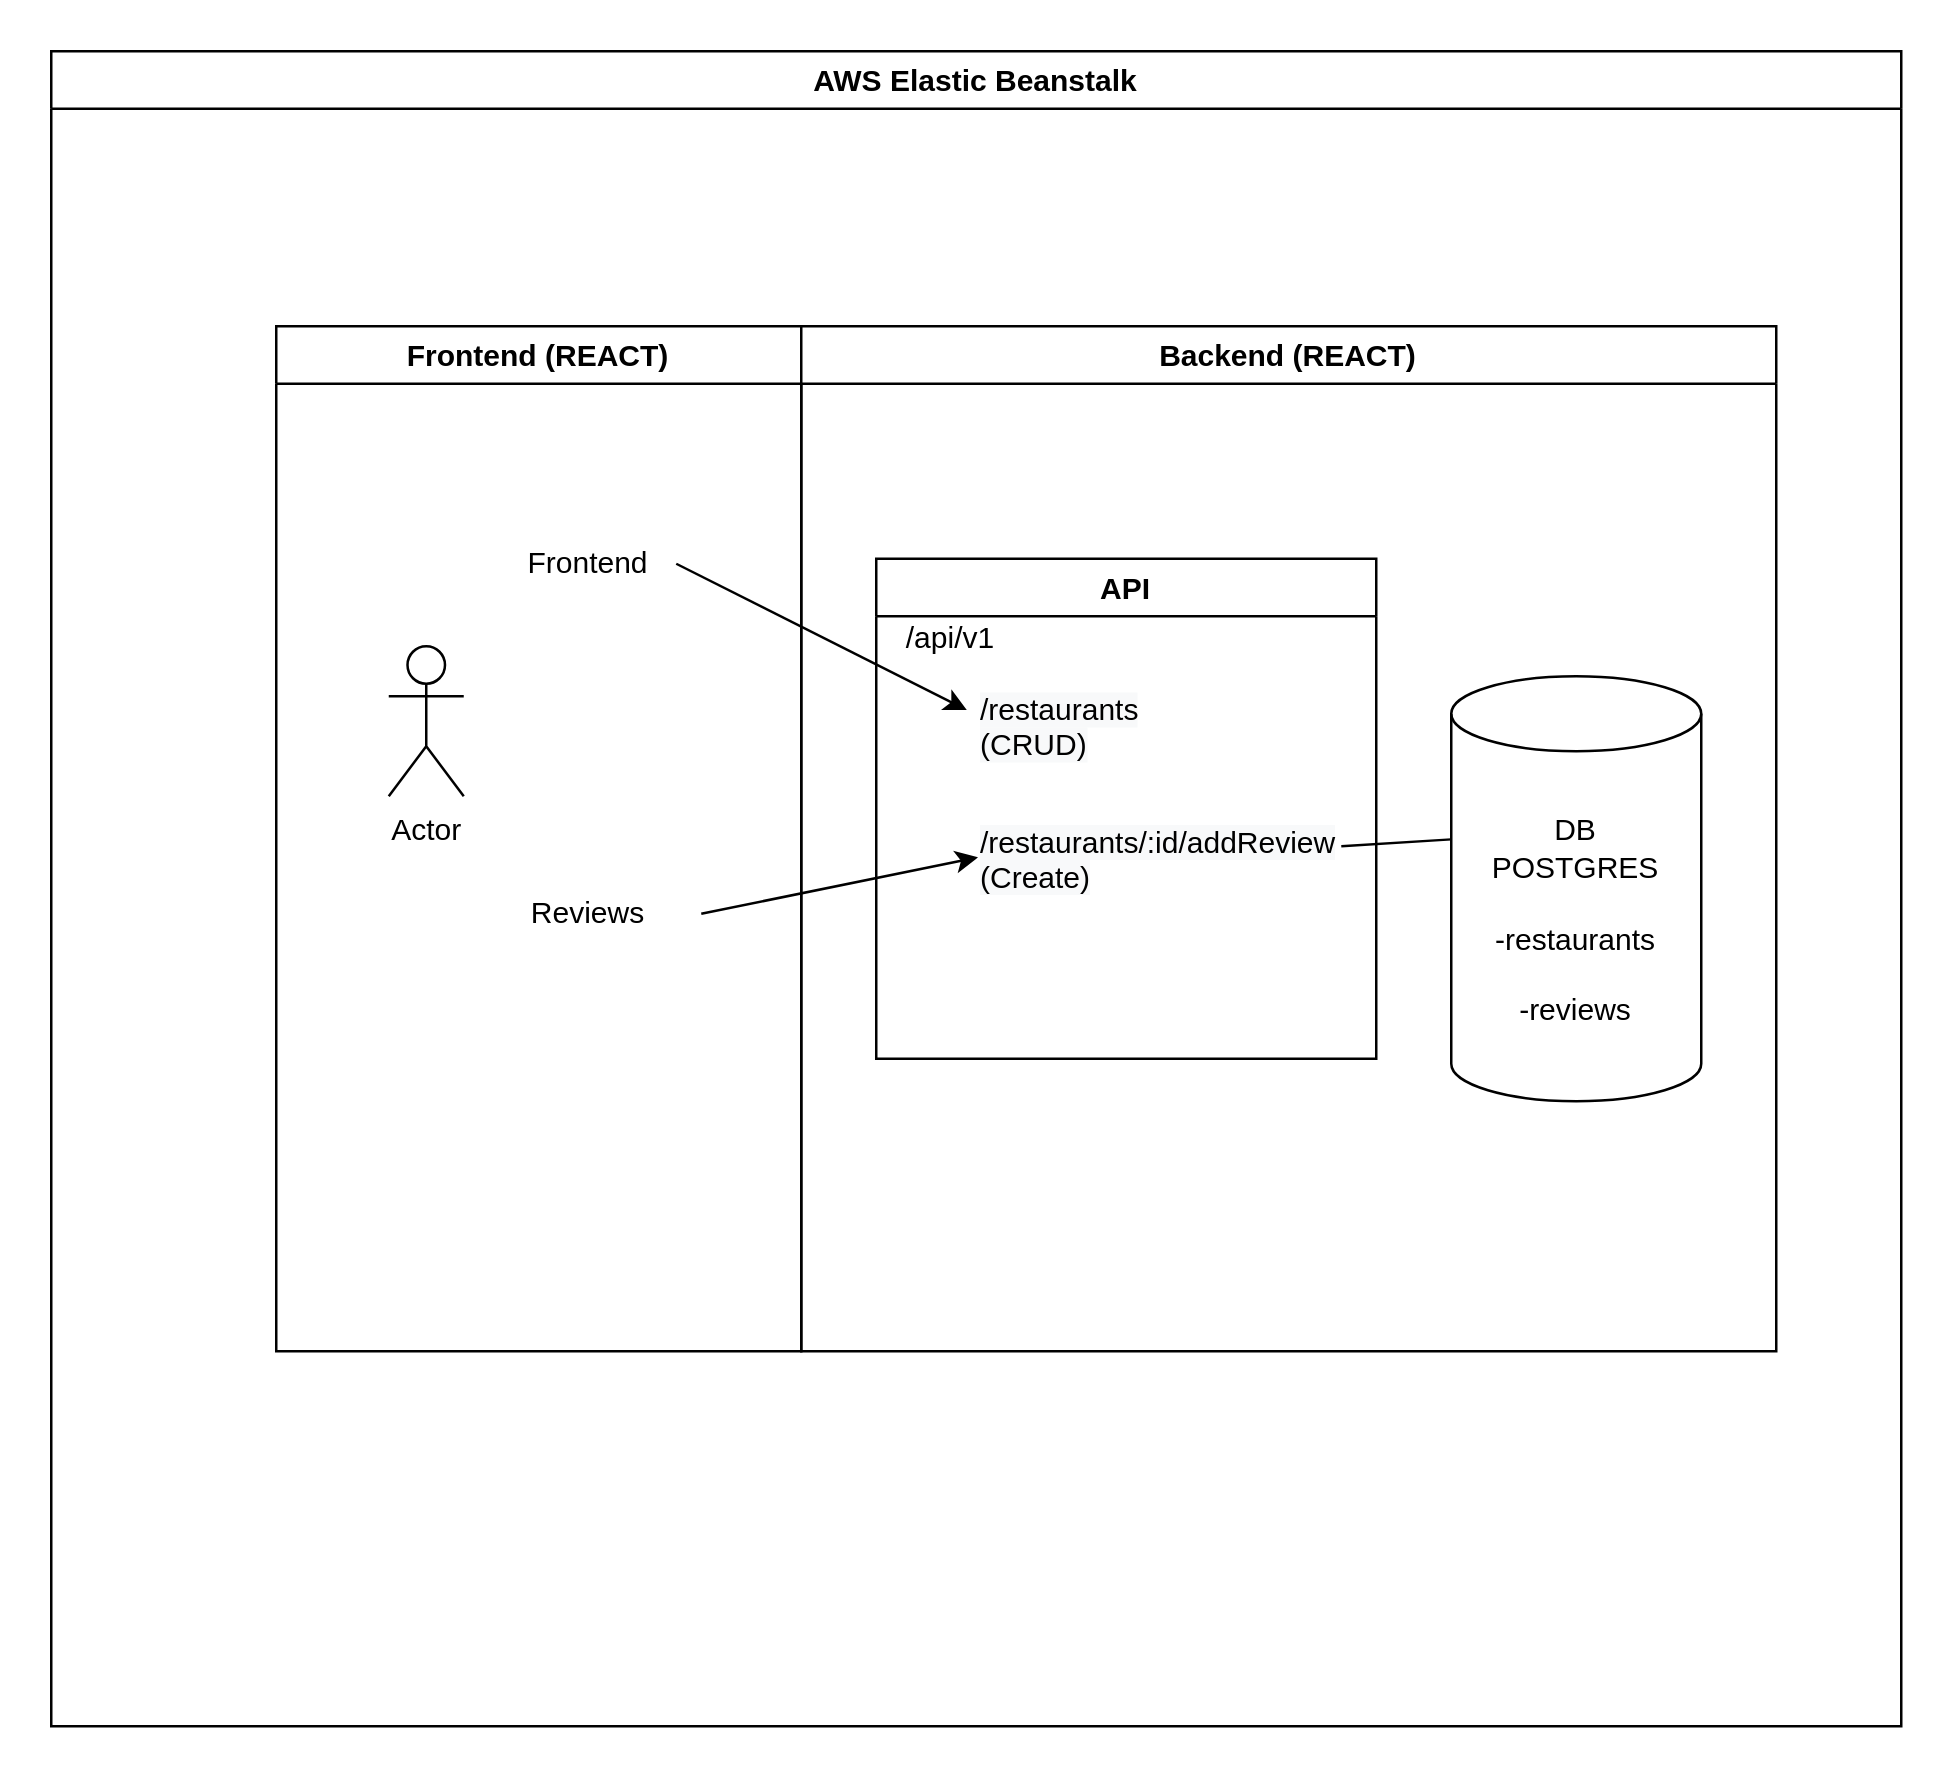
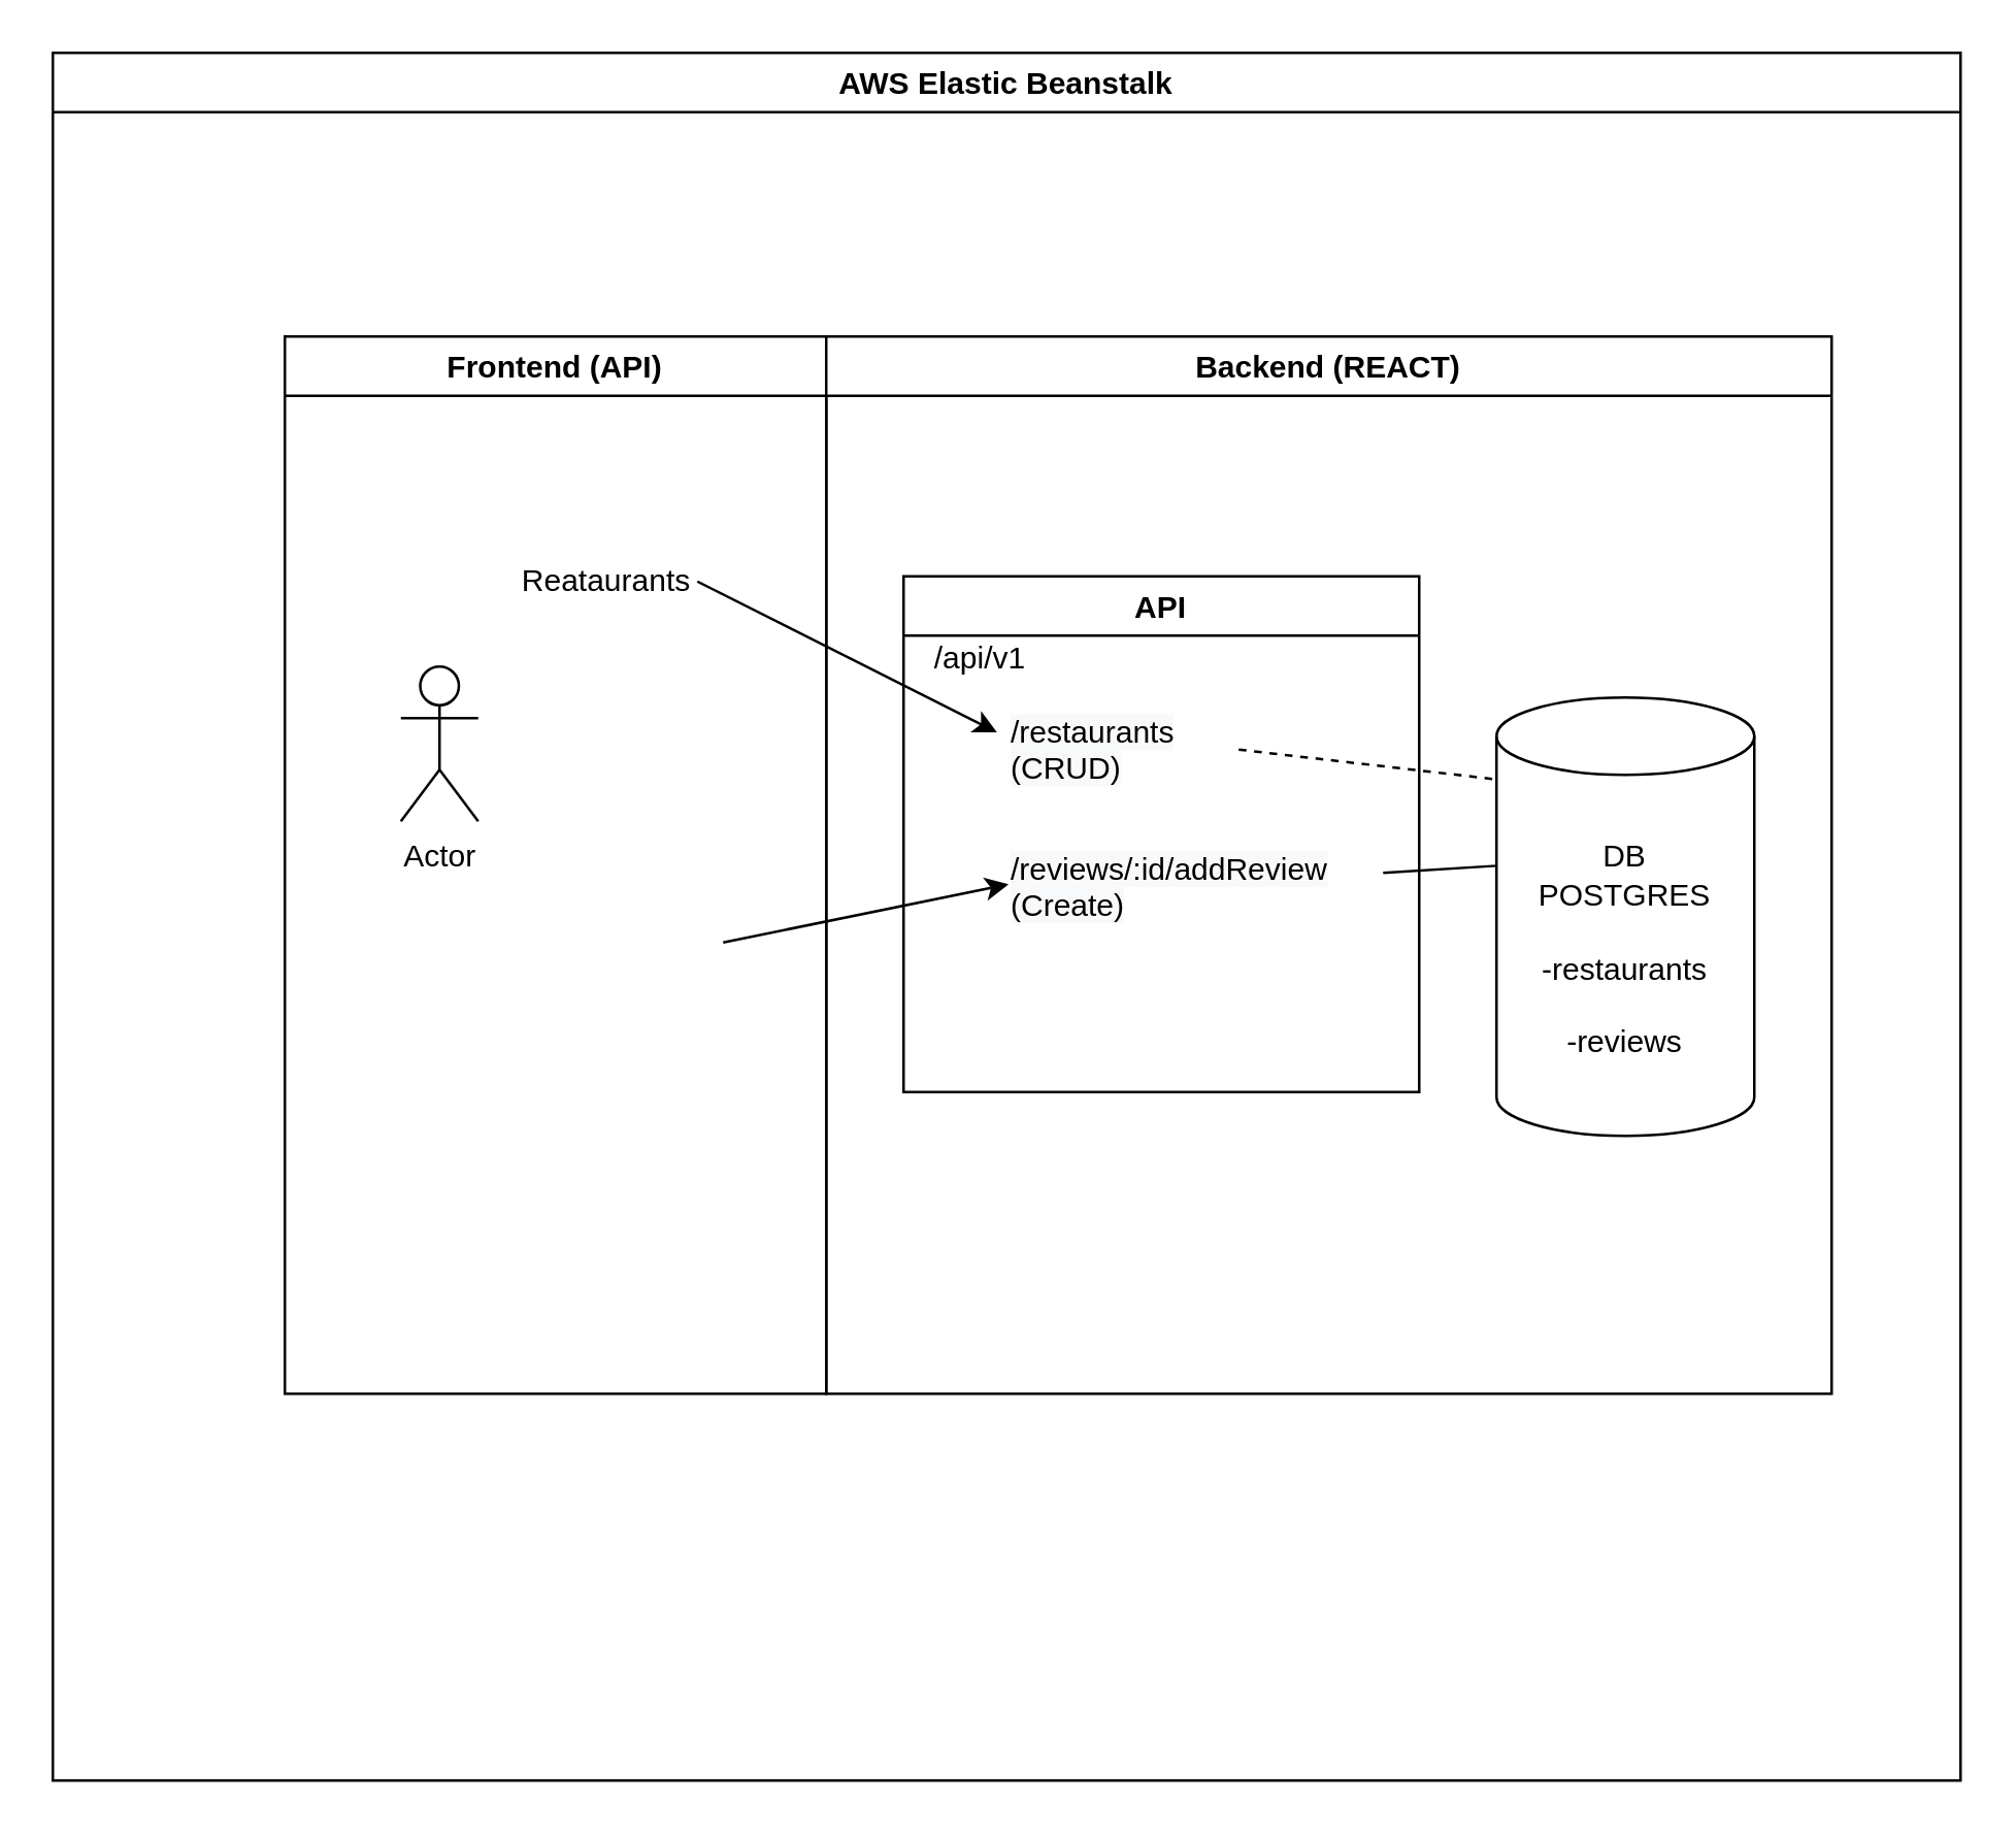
- <mxCell id="2" value="Frontend (REACT)" style="swimlane;" parent="1" vertex="1"><mxGeometry x="110" y="130" width="210" height="410" as="geometry" /></mxCell>
+ <mxCell id="2" value="Frontend (API)" style="swimlane;" parent="1" vertex="1"><mxGeometry x="110" y="130" width="210" height="410" as="geometry" /></mxCell>
- <mxCell id="6" value="Frontend" style="text;html=1;strokeColor=none;fillColor=none;align=center;verticalAlign=middle;whiteSpace=wrap;rounded=0;" parent="4" vertex="1"><mxGeometry x="170" y="190" width="90" height="30" as="geometry" /></mxCell>
+ <mxCell id="6" value="Reataurants" style="text;html=1;strokeColor=none;fillColor=none;align=center;verticalAlign=middle;whiteSpace=wrap;rounded=0;" parent="4" vertex="1"><mxGeometry x="170" y="190" width="90" height="30" as="geometry" /></mxCell>
+ <mxCell id="13" value="" style="endArrow=none;dashed=1;html=1;rounded=0;entryX=0;entryY=0;entryDx=0;entryDy=31.75;entryPerimeter=0;" parent="4" source="7" target="5" edge="1"><mxGeometry width="50" height="50" relative="1" as="geometry"><mxPoint x="440" y="310" as="sourcePoint" /><mxPoint x="490" y="260" as="targetPoint" /></mxGeometry></mxCell>
- <mxCell id="10" value="&lt;span style=&quot;color: rgb(0 , 0 , 0) ; font-family: &amp;#34;helvetica&amp;#34; ; font-size: 12px ; font-style: normal ; font-weight: 400 ; letter-spacing: normal ; text-align: center ; text-indent: 0px ; text-transform: none ; word-spacing: 0px ; background-color: rgb(248 , 249 , 250) ; display: inline ; float: none&quot;&gt;/restaurants/:id/addReview (Create)&lt;/span&gt;" style="text;whiteSpace=wrap;html=1;" parent="8" vertex="1"><mxGeometry x="40" y="100" width="140" height="30" as="geometry" /></mxCell>
+ <mxCell id="10" value="&lt;span style=&quot;color: rgb(0 , 0 , 0) ; font-family: &amp;#34;helvetica&amp;#34; ; font-size: 12px ; font-style: normal ; font-weight: 400 ; letter-spacing: normal ; text-align: center ; text-indent: 0px ; text-transform: none ; word-spacing: 0px ; background-color: rgb(248 , 249 , 250) ; display: inline ; float: none&quot;&gt;/reviews/:id/addReview (Create)&lt;/span&gt;" style="text;whiteSpace=wrap;html=1;" parent="8" vertex="1"><mxGeometry x="40" y="100" width="140" height="30" as="geometry" /></mxCell>
- <mxCell id="12" value="Reviews" style="text;html=1;strokeColor=none;fillColor=none;align=center;verticalAlign=middle;whiteSpace=wrap;rounded=0;" parent="4" vertex="1"><mxGeometry x="170" y="330" width="90" height="30" as="geometry" /></mxCell>
